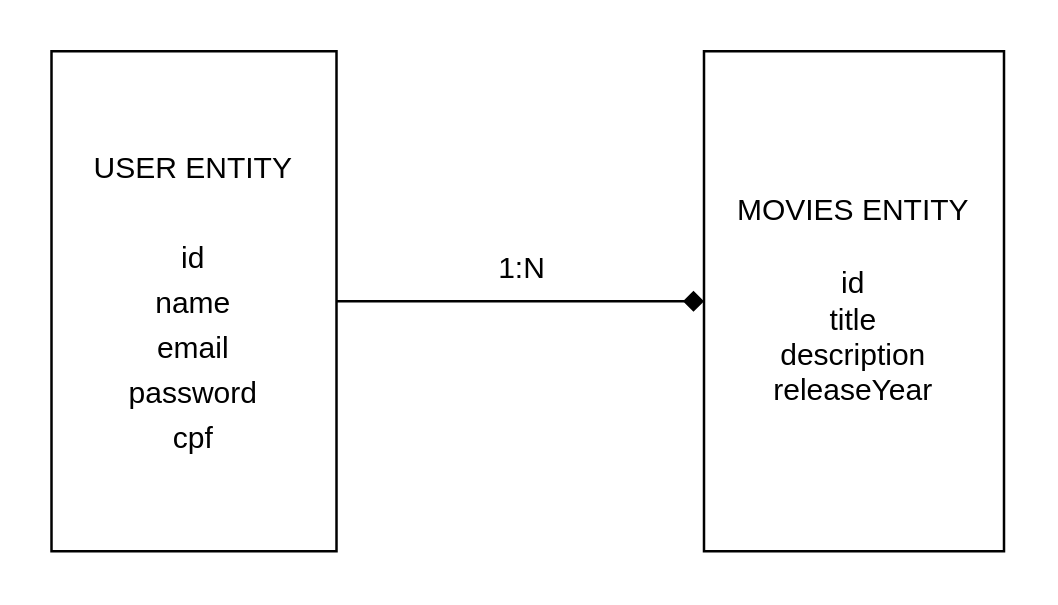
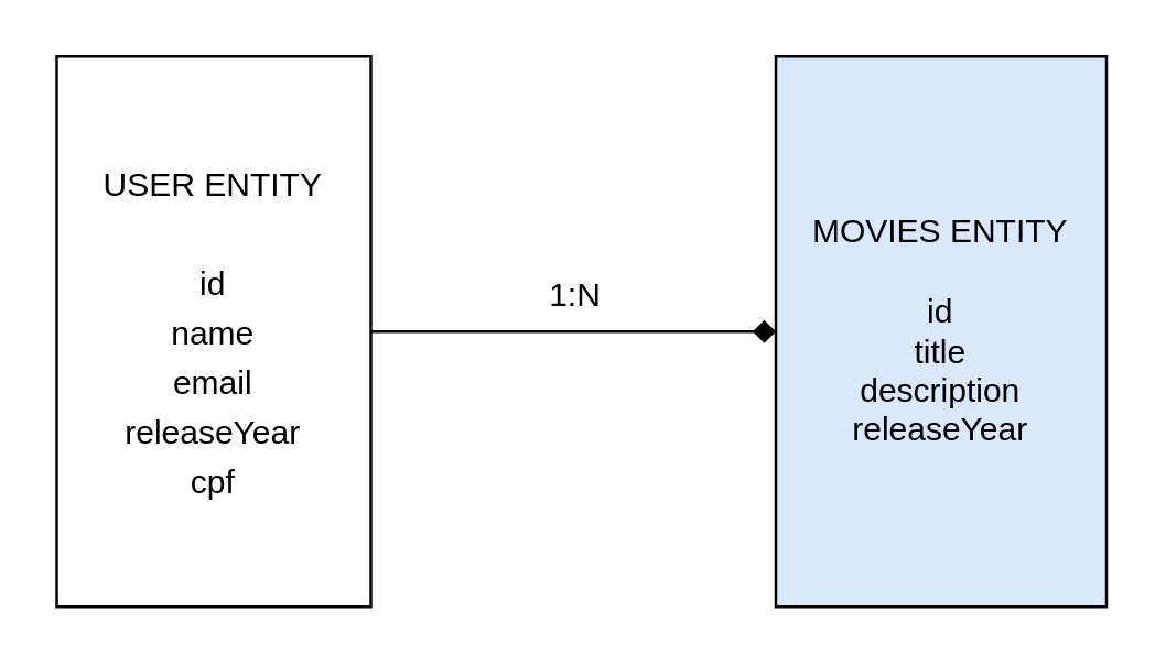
- <mxCell id="3" value="&lt;p style=&quot;line-height: 0.5&quot;&gt;USER ENTITY&lt;/p&gt;&lt;p style=&quot;line-height: 0.5&quot;&gt;&lt;br&gt;&lt;/p&gt;&lt;p style=&quot;line-height: 0.5&quot;&gt;id&lt;/p&gt;&lt;p style=&quot;line-height: 0.5&quot;&gt;name&lt;/p&gt;&lt;p style=&quot;line-height: 0.5&quot;&gt;email&lt;/p&gt;&lt;p style=&quot;line-height: 0.5&quot;&gt;password&lt;/p&gt;&lt;p style=&quot;line-height: 0.5&quot;&gt;cpf&lt;/p&gt;" style="rounded=0;whiteSpace=wrap;html=1;align=center;" vertex="1" parent="1"><mxGeometry x="20" y="20" width="114" height="200" as="geometry" /></mxCell>
+ <mxCell id="3" value="&lt;p style=&quot;line-height: 0.5&quot;&gt;USER ENTITY&lt;/p&gt;&lt;p style=&quot;line-height: 0.5&quot;&gt;&lt;br&gt;&lt;/p&gt;&lt;p style=&quot;line-height: 0.5&quot;&gt;id&lt;/p&gt;&lt;p style=&quot;line-height: 0.5&quot;&gt;name&lt;/p&gt;&lt;p style=&quot;line-height: 0.5&quot;&gt;email&lt;/p&gt;&lt;p style=&quot;line-height: 0.5&quot;&gt;releaseYear&lt;/p&gt;&lt;p style=&quot;line-height: 0.5&quot;&gt;cpf&lt;/p&gt;" style="rounded=0;whiteSpace=wrap;html=1;align=center;" vertex="1" parent="1"><mxGeometry x="20" y="20" width="114" height="200" as="geometry" /></mxCell>
- <mxCell id="4" value="MOVIES ENTITY&lt;br&gt;&lt;br&gt;id&lt;br&gt;title&lt;br&gt;description&lt;br&gt;releaseYear" style="whiteSpace=wrap;html=1;" vertex="1" parent="1"><mxGeometry x="281" y="20" width="120" height="200" as="geometry" /></mxCell>
+ <mxCell id="4" value="MOVIES ENTITY&lt;br&gt;&lt;br&gt;id&lt;br&gt;title&lt;br&gt;description&lt;br&gt;releaseYear" style="whiteSpace=wrap;html=1;fillColor=#dae8fc;" vertex="1" parent="1"><mxGeometry x="281" y="20" width="120" height="200" as="geometry" /></mxCell>
